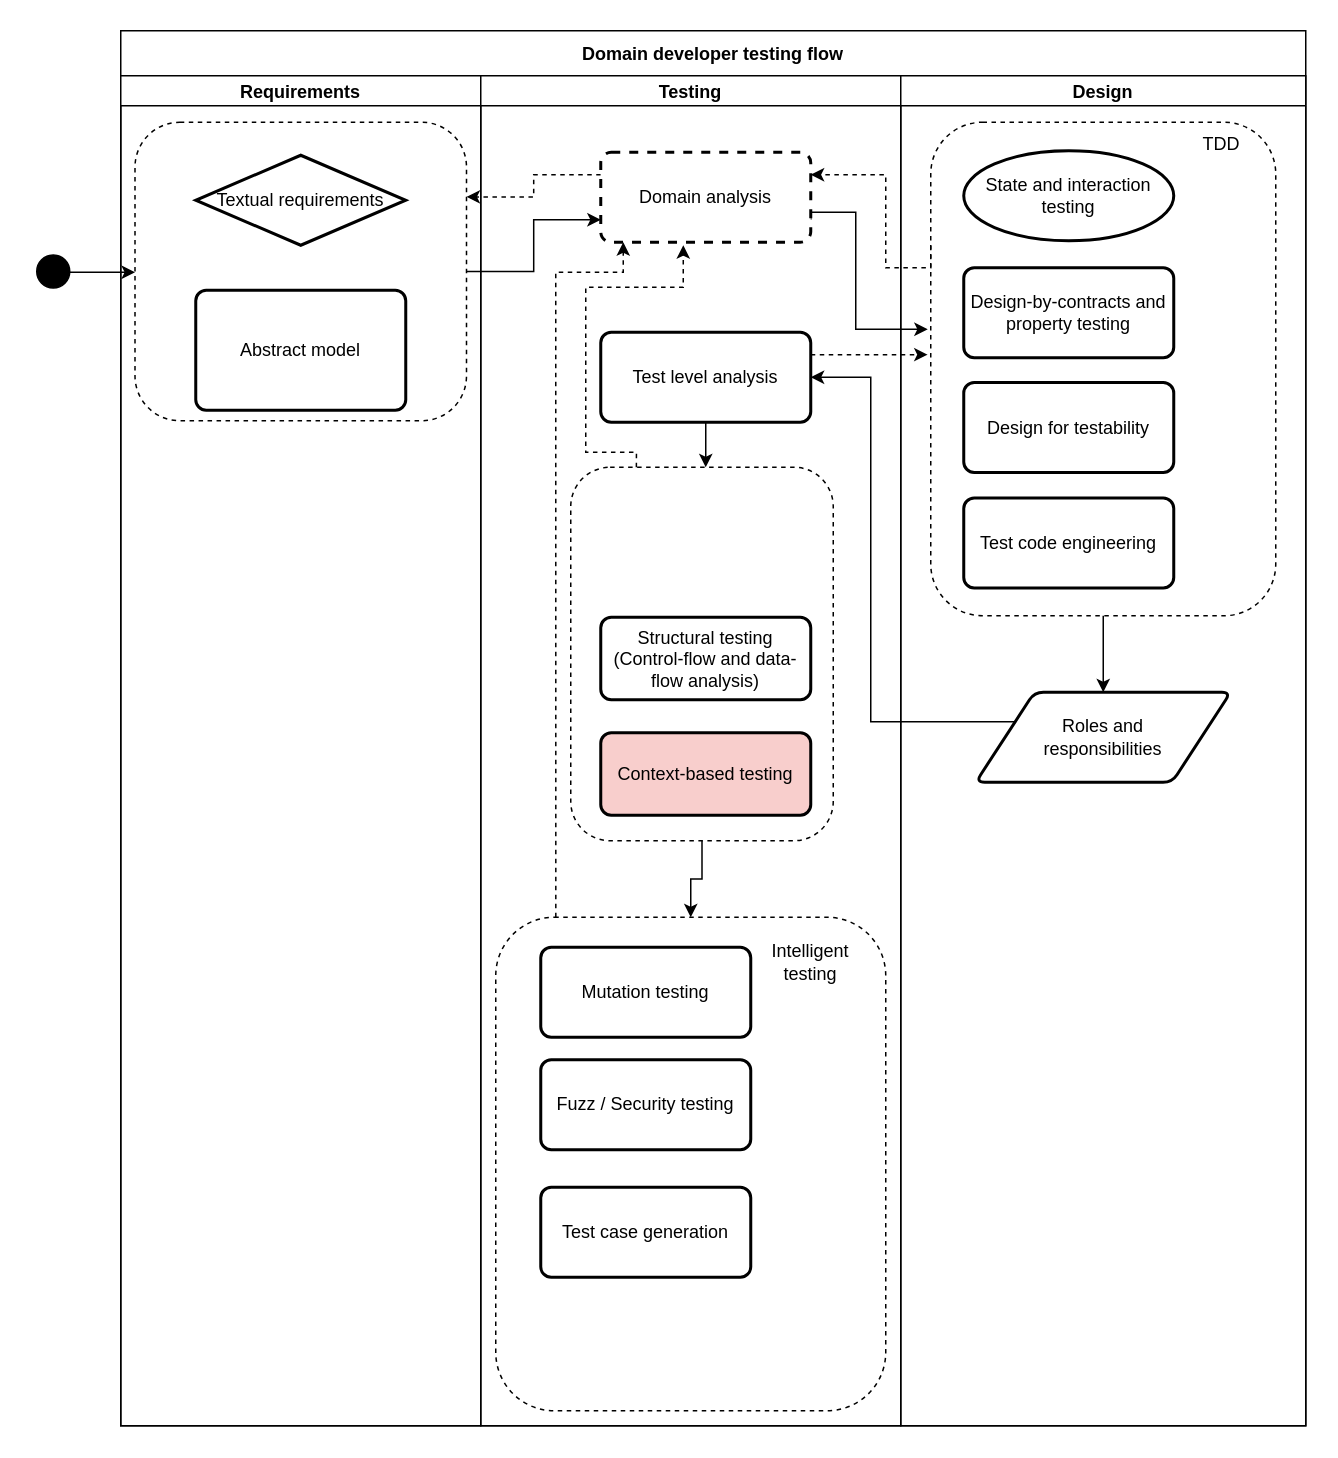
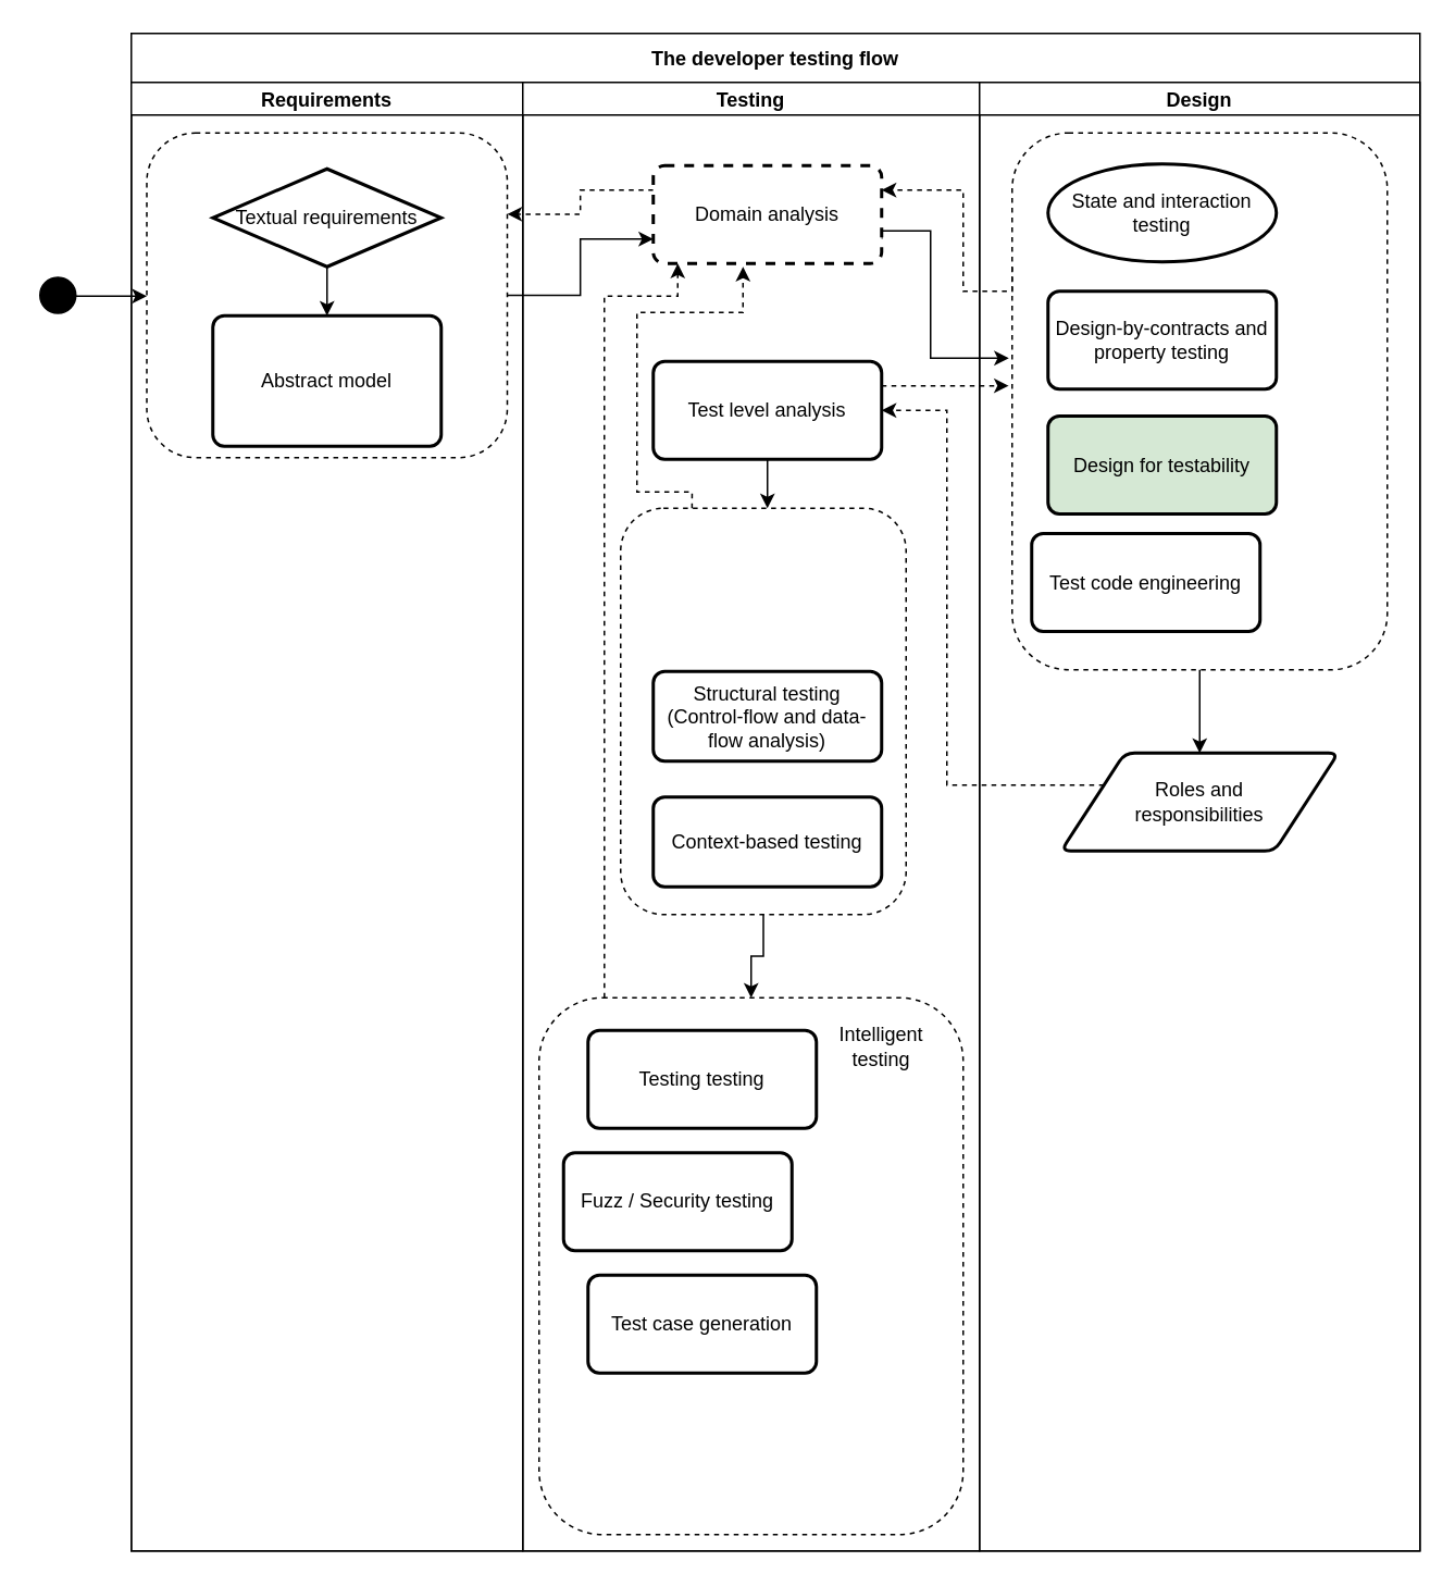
- <mxCell id="2" value="Domain developer testing flow" style="swimlane;startSize=30;" parent="1" vertex="1"><mxGeometry x="80" y="20" width="790" height="930" as="geometry" /></mxCell>
+ <mxCell id="2" value="The developer testing flow" style="swimlane;startSize=30;" parent="1" vertex="1"><mxGeometry x="80" y="20" width="790" height="930" as="geometry" /></mxCell>
- <mxCell id="26" value="TDD" style="text;html=1;strokeColor=none;fillColor=none;align=center;verticalAlign=middle;whiteSpace=wrap;rounded=0;dashed=1;" parent="23" vertex="1"><mxGeometry x="194" y="36" width="40" height="20" as="geometry" /></mxCell>
+ <mxCell id="5" style="edgeStyle=orthogonalEdgeStyle;rounded=0;orthogonalLoop=1;jettySize=auto;html=1;exitX=0.5;exitY=1;exitDx=0;exitDy=0;strokeColor=#000000;" parent="3" source="6" target="7" edge="1"><mxGeometry relative="1" as="geometry" /></mxCell>
- <mxCell id="29" value="Design for testability" style="rounded=1;whiteSpace=wrap;html=1;absoluteArcSize=1;arcSize=14;strokeWidth=2;" parent="23" vertex="1"><mxGeometry x="42" y="204.5" width="140" height="60" as="geometry" /></mxCell>
+ <mxCell id="29" value="Design for testability" style="rounded=1;whiteSpace=wrap;html=1;absoluteArcSize=1;arcSize=14;strokeWidth=2;fillColor=#d5e8d4;" parent="23" vertex="1"><mxGeometry x="42" y="204.5" width="140" height="60" as="geometry" /></mxCell>
- <mxCell id="32" value="Test code engineering" style="rounded=1;whiteSpace=wrap;html=1;absoluteArcSize=1;arcSize=14;strokeWidth=2;" parent="23" vertex="1"><mxGeometry x="42" y="281.5" width="140" height="60" as="geometry" /></mxCell>
+ <mxCell id="32" value="Test code engineering" style="rounded=1;whiteSpace=wrap;html=1;absoluteArcSize=1;arcSize=14;strokeWidth=2;" parent="23" vertex="1"><mxGeometry x="32" y="276.5" width="140" height="60" as="geometry" /></mxCell>
- <mxCell id="39" style="edgeStyle=orthogonalEdgeStyle;rounded=0;orthogonalLoop=1;jettySize=auto;html=1;exitX=0;exitY=0.25;exitDx=0;exitDy=0;entryX=1;entryY=0.5;entryDx=0;entryDy=0;" edge="1" parent="2" source="30" target="10"><mxGeometry relative="1" as="geometry"><Array as="points"><mxPoint x="500" y="461" /><mxPoint x="500" y="231" /></Array></mxGeometry></mxCell>
+ <mxCell id="39" style="edgeStyle=orthogonalEdgeStyle;rounded=0;orthogonalLoop=1;jettySize=auto;html=1;exitX=0;exitY=0.25;exitDx=0;exitDy=0;entryX=1;entryY=0.5;entryDx=0;entryDy=0;dashed=1;" edge="1" parent="2" source="30" target="10"><mxGeometry relative="1" as="geometry"><Array as="points"><mxPoint x="500" y="461" /><mxPoint x="500" y="231" /></Array></mxGeometry></mxCell>
- <mxCell id="14" value="Context-based testing" style="rounded=1;whiteSpace=wrap;html=1;absoluteArcSize=1;arcSize=14;strokeWidth=2;fillColor=#f8cecc;" vertex="1" parent="11"><mxGeometry x="20" y="177" width="140" height="55" as="geometry" /></mxCell>
+ <mxCell id="14" value="Context-based testing" style="rounded=1;whiteSpace=wrap;html=1;absoluteArcSize=1;arcSize=14;strokeWidth=2;" vertex="1" parent="11"><mxGeometry x="20" y="177" width="140" height="55" as="geometry" /></mxCell>
- <mxCell id="18" value="Mutation testing" style="rounded=1;whiteSpace=wrap;html=1;absoluteArcSize=1;arcSize=14;strokeWidth=2;" parent="16" vertex="1"><mxGeometry x="30" y="20" width="140" height="60" as="geometry" /></mxCell>
+ <mxCell id="18" value="Testing testing" style="rounded=1;whiteSpace=wrap;html=1;absoluteArcSize=1;arcSize=14;strokeWidth=2;" parent="16" vertex="1"><mxGeometry x="30" y="20" width="140" height="60" as="geometry" /></mxCell>
- <mxCell id="19" value="Fuzz / Security testing" style="rounded=1;whiteSpace=wrap;html=1;absoluteArcSize=1;arcSize=14;strokeWidth=2;" parent="16" vertex="1"><mxGeometry x="30" y="95" width="140" height="60" as="geometry" /></mxCell>
+ <mxCell id="19" value="Fuzz / Security testing" style="rounded=1;whiteSpace=wrap;html=1;absoluteArcSize=1;arcSize=14;strokeWidth=2;" parent="16" vertex="1"><mxGeometry x="15" y="95" width="140" height="60" as="geometry" /></mxCell>
- <mxCell id="20" value="Test case generation" style="rounded=1;whiteSpace=wrap;html=1;absoluteArcSize=1;arcSize=14;strokeWidth=2;" parent="16" vertex="1"><mxGeometry x="30" y="180" width="140" height="60" as="geometry" /></mxCell>
+ <mxCell id="20" value="Test case generation" style="rounded=1;whiteSpace=wrap;html=1;absoluteArcSize=1;arcSize=14;strokeWidth=2;" parent="16" vertex="1"><mxGeometry x="30" y="170" width="140" height="60" as="geometry" /></mxCell>
